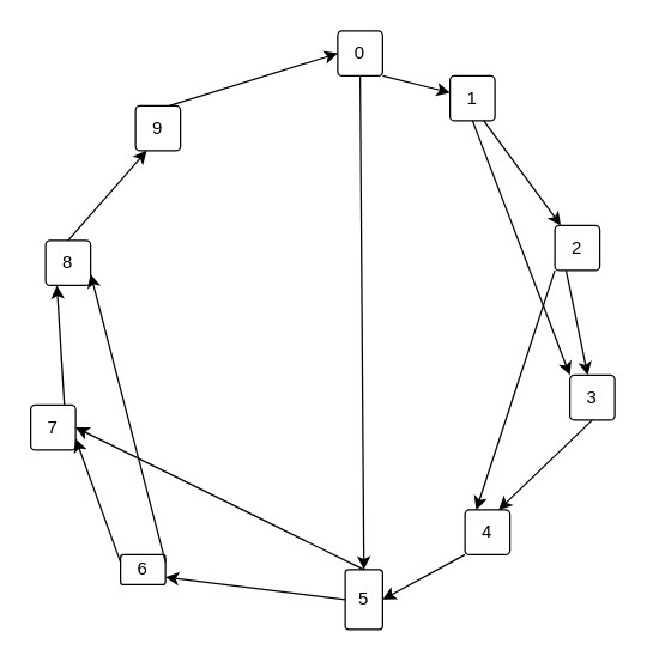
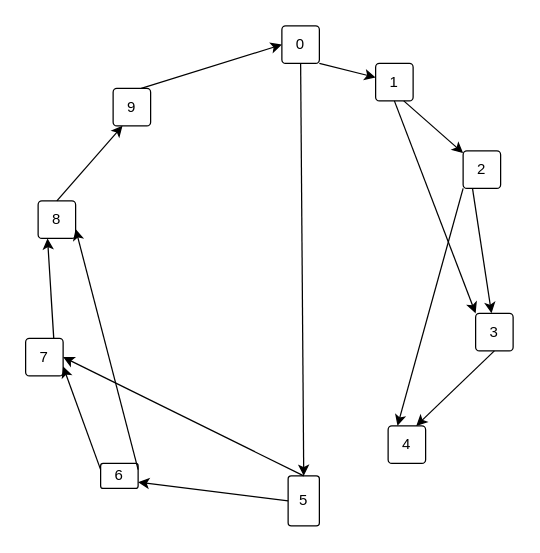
- <mxCell id="5" value="2" style="rounded=1;arcSize=10;whiteSpace=wrap;html=1;align=center;" vertex="1" parent="1"><mxGeometry x="370" y="150" width="30" height="30" as="geometry" /></mxCell>
+ <mxCell id="5" value="2" style="rounded=1;arcSize=10;whiteSpace=wrap;html=1;align=center;" vertex="1" parent="1"><mxGeometry x="370" y="120" width="30" height="30" as="geometry" /></mxCell>
- <mxCell id="16" style="rounded=0;orthogonalLoop=1;jettySize=auto;html=1;exitX=0;exitY=1;exitDx=0;exitDy=0;entryX=1;entryY=0.5;entryDx=0;entryDy=0;" edge="1" parent="1" source="8" target="7"><mxGeometry relative="1" as="geometry"><mxPoint x="393.75" y="14" as="sourcePoint" /><mxPoint x="320" y="52" as="targetPoint" /></mxGeometry></mxCell>
